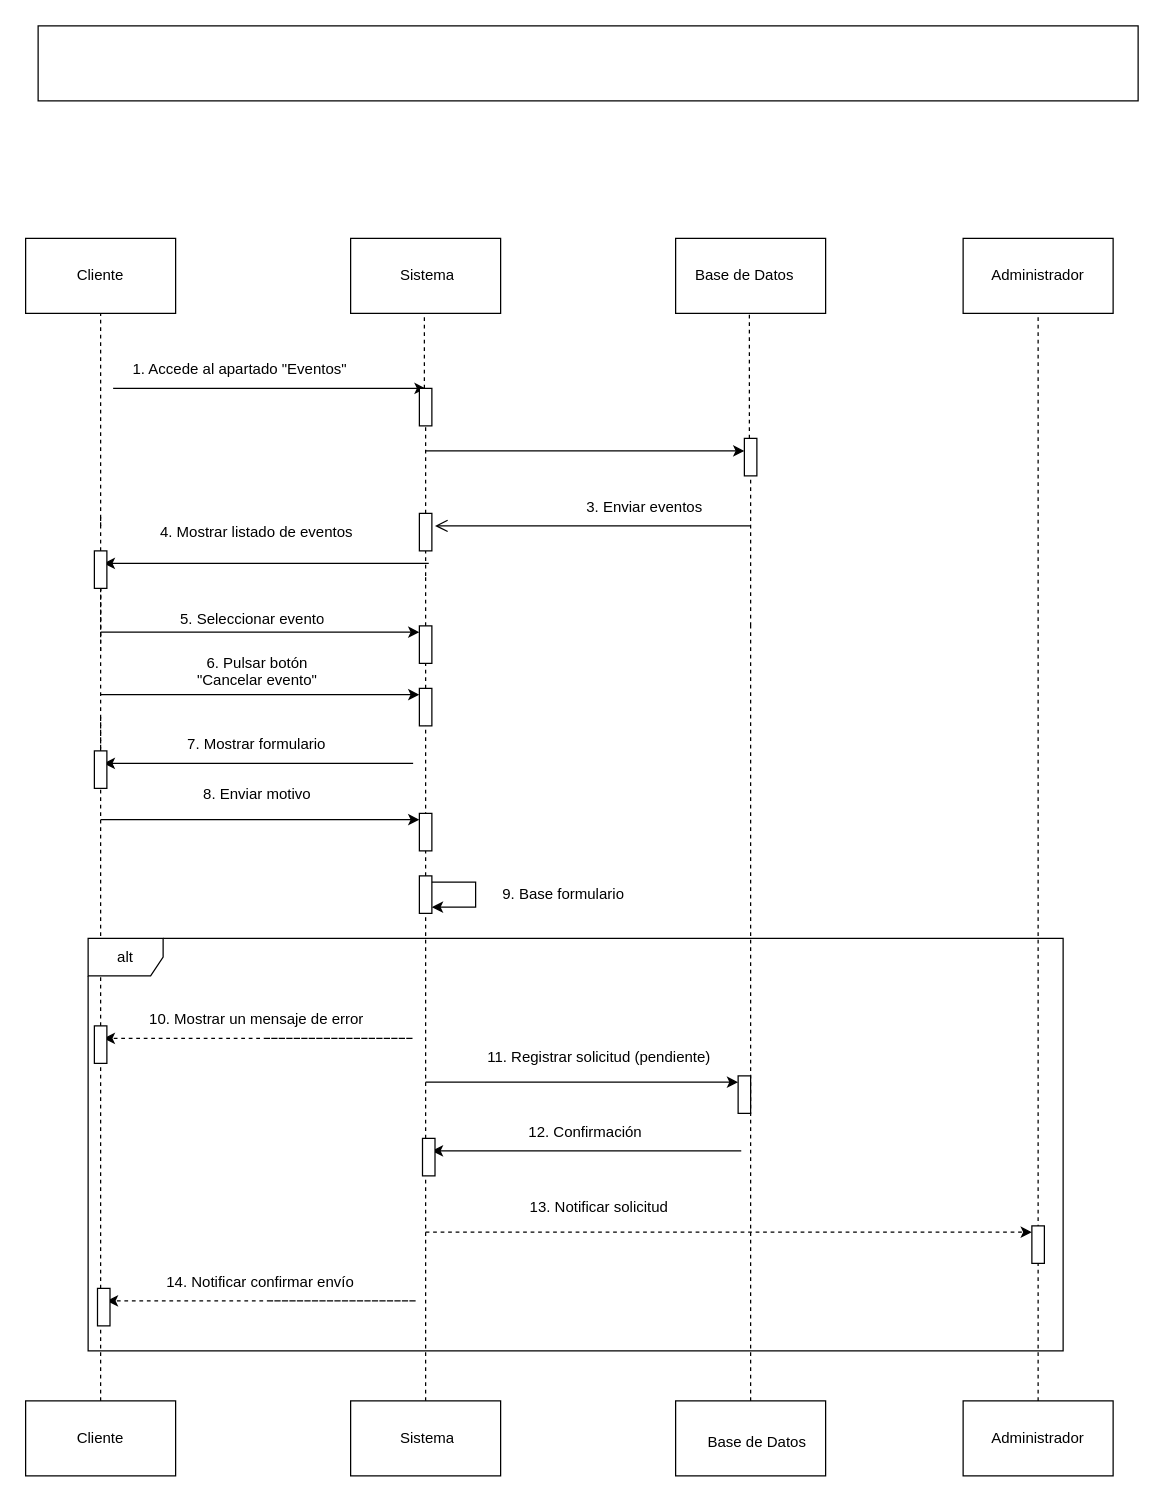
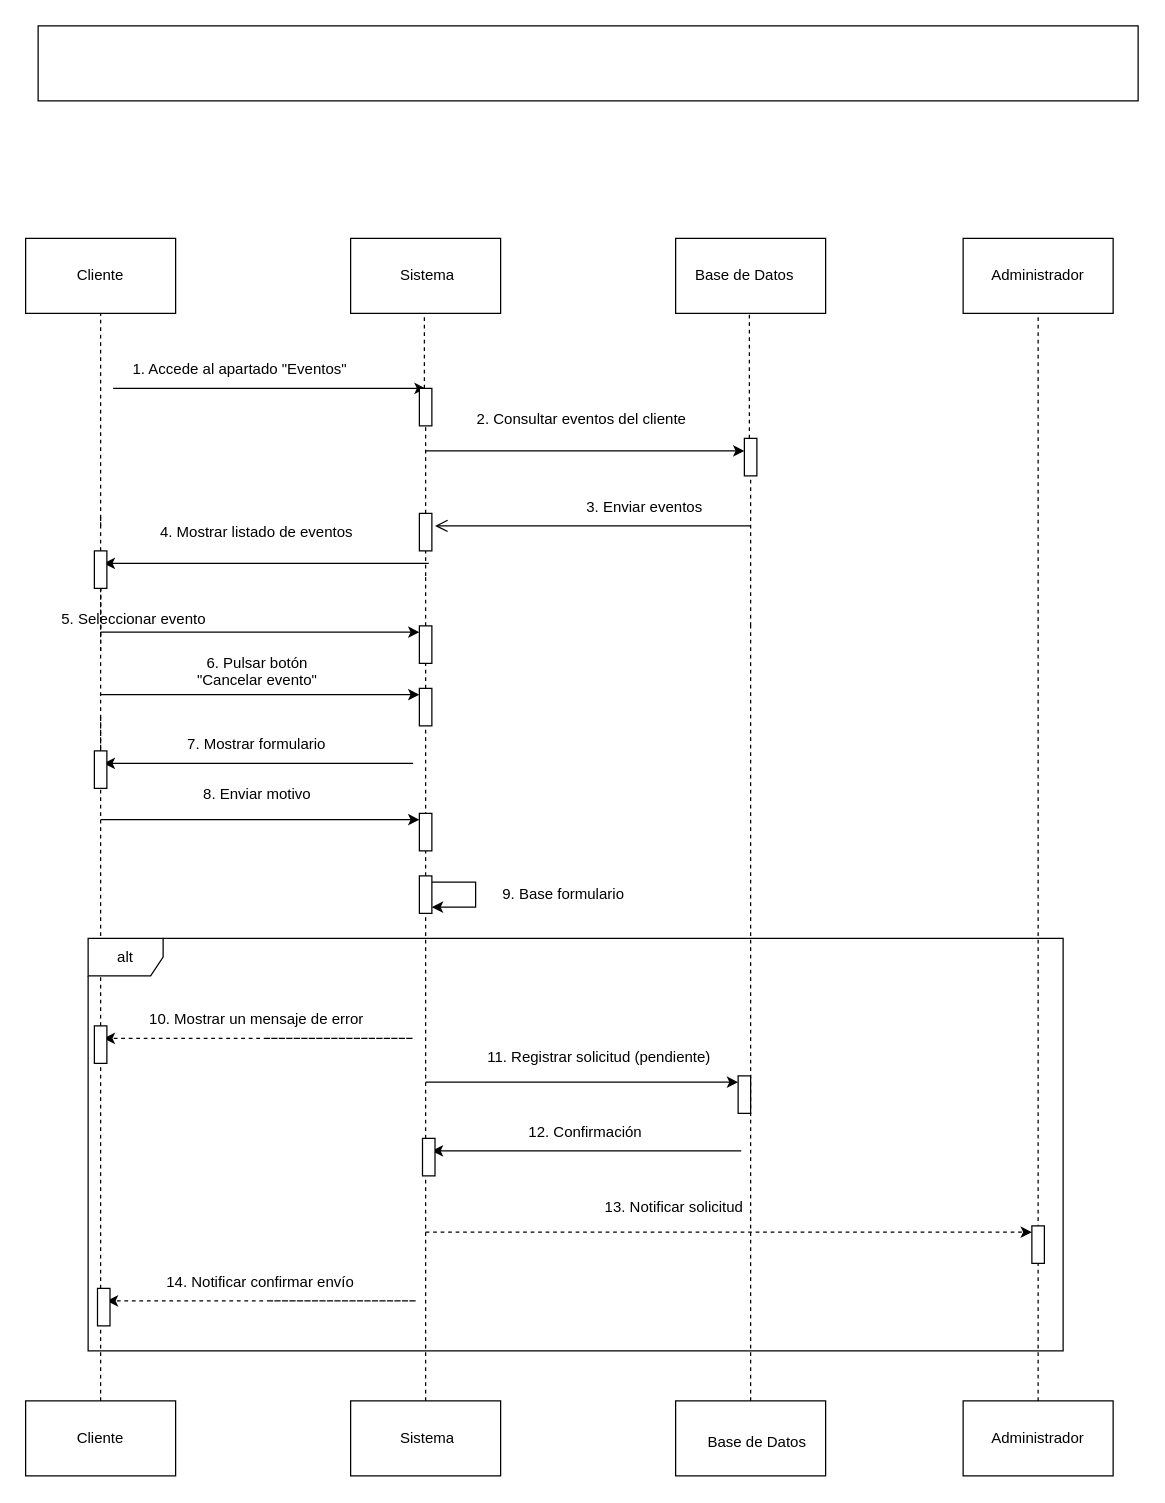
+ <mxCell id="23" value="2. Consultar eventos del cliente" style="text;strokeColor=none;fillColor=none;align=center;verticalAlign=middle;spacingLeft=4;spacingRight=4;overflow=hidden;points=[[0,0.5],[1,0.5]];portConstraint=eastwest;rotatable=0;whiteSpace=wrap;html=1;" vertex="1" parent="1"><mxGeometry x="370" y="320" width="190" height="30" as="geometry" /></mxCell>
- <mxCell id="29" value="5. Seleccionar evento" style="text;strokeColor=none;fillColor=none;align=left;verticalAlign=middle;spacingLeft=4;spacingRight=4;overflow=hidden;points=[[0,0.5],[1,0.5]];portConstraint=eastwest;rotatable=0;whiteSpace=wrap;html=1;" vertex="1" parent="1"><mxGeometry x="137.5" y="480" width="135" height="30" as="geometry" /></mxCell>
+ <mxCell id="29" value="5. Seleccionar evento" style="text;strokeColor=none;fillColor=none;align=left;verticalAlign=middle;spacingLeft=4;spacingRight=4;overflow=hidden;points=[[0,0.5],[1,0.5]];portConstraint=eastwest;rotatable=0;whiteSpace=wrap;html=1;" vertex="1" parent="1"><mxGeometry x="42.5" y="480" width="135" height="30" as="geometry" /></mxCell>
- <mxCell id="68" value="13. Notificar solicitud" style="text;strokeColor=none;fillColor=none;align=center;verticalAlign=middle;spacingLeft=4;spacingRight=4;overflow=hidden;points=[[0,0.5],[1,0.5]];portConstraint=eastwest;rotatable=0;whiteSpace=wrap;html=1;" vertex="1" parent="1"><mxGeometry x="380" y="950" width="197.5" height="30" as="geometry" /></mxCell>
+ <mxCell id="68" value="13. Notificar solicitud" style="text;strokeColor=none;fillColor=none;align=center;verticalAlign=middle;spacingLeft=4;spacingRight=4;overflow=hidden;points=[[0,0.5],[1,0.5]];portConstraint=eastwest;rotatable=0;whiteSpace=wrap;html=1;" vertex="1" parent="1"><mxGeometry x="440" y="950" width="197.5" height="30" as="geometry" /></mxCell>
